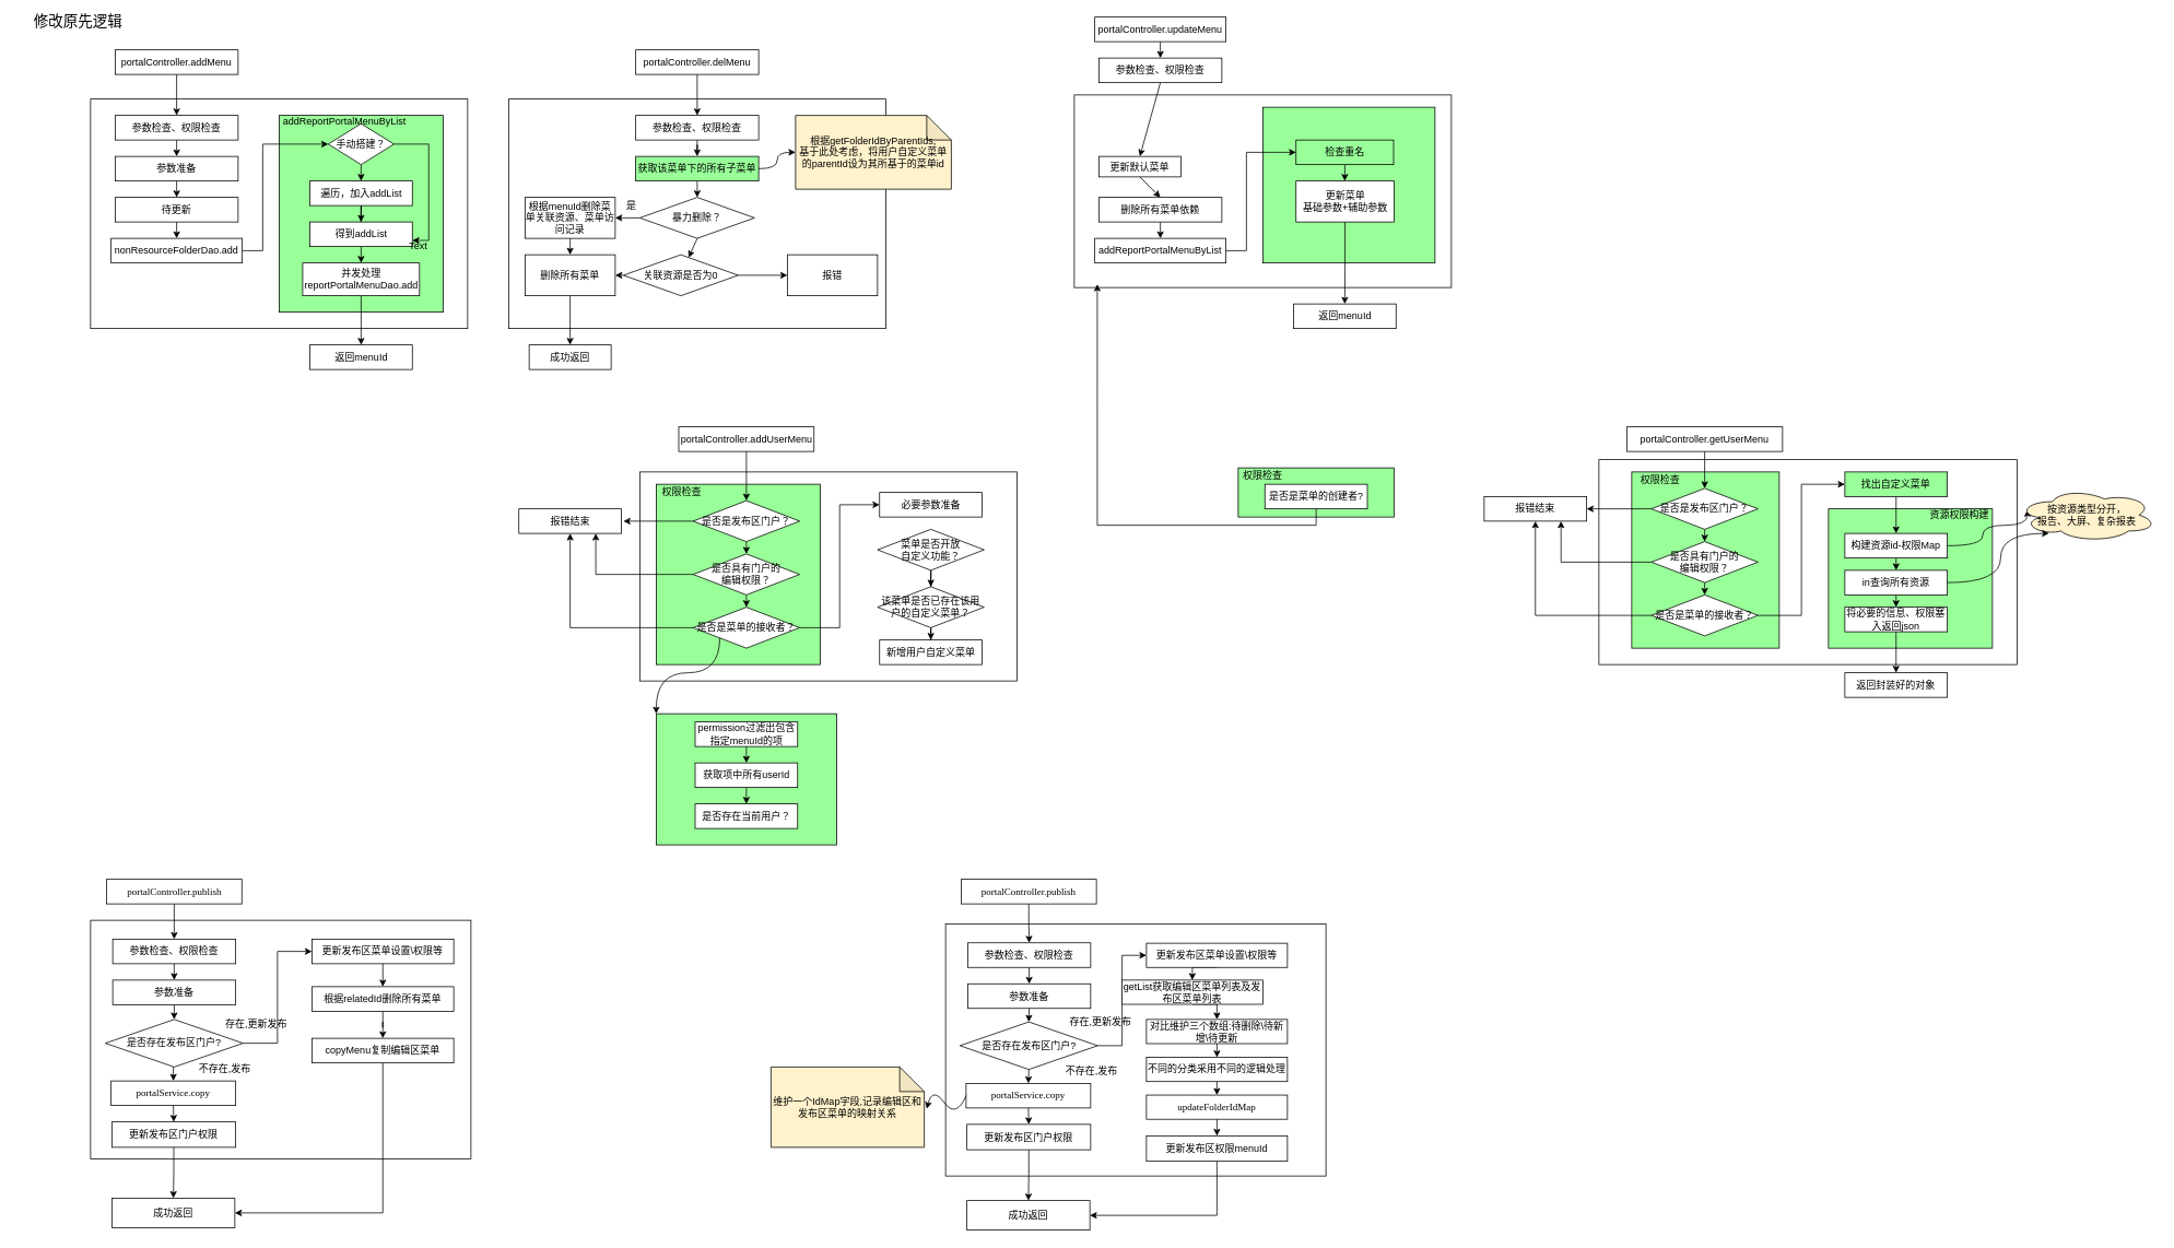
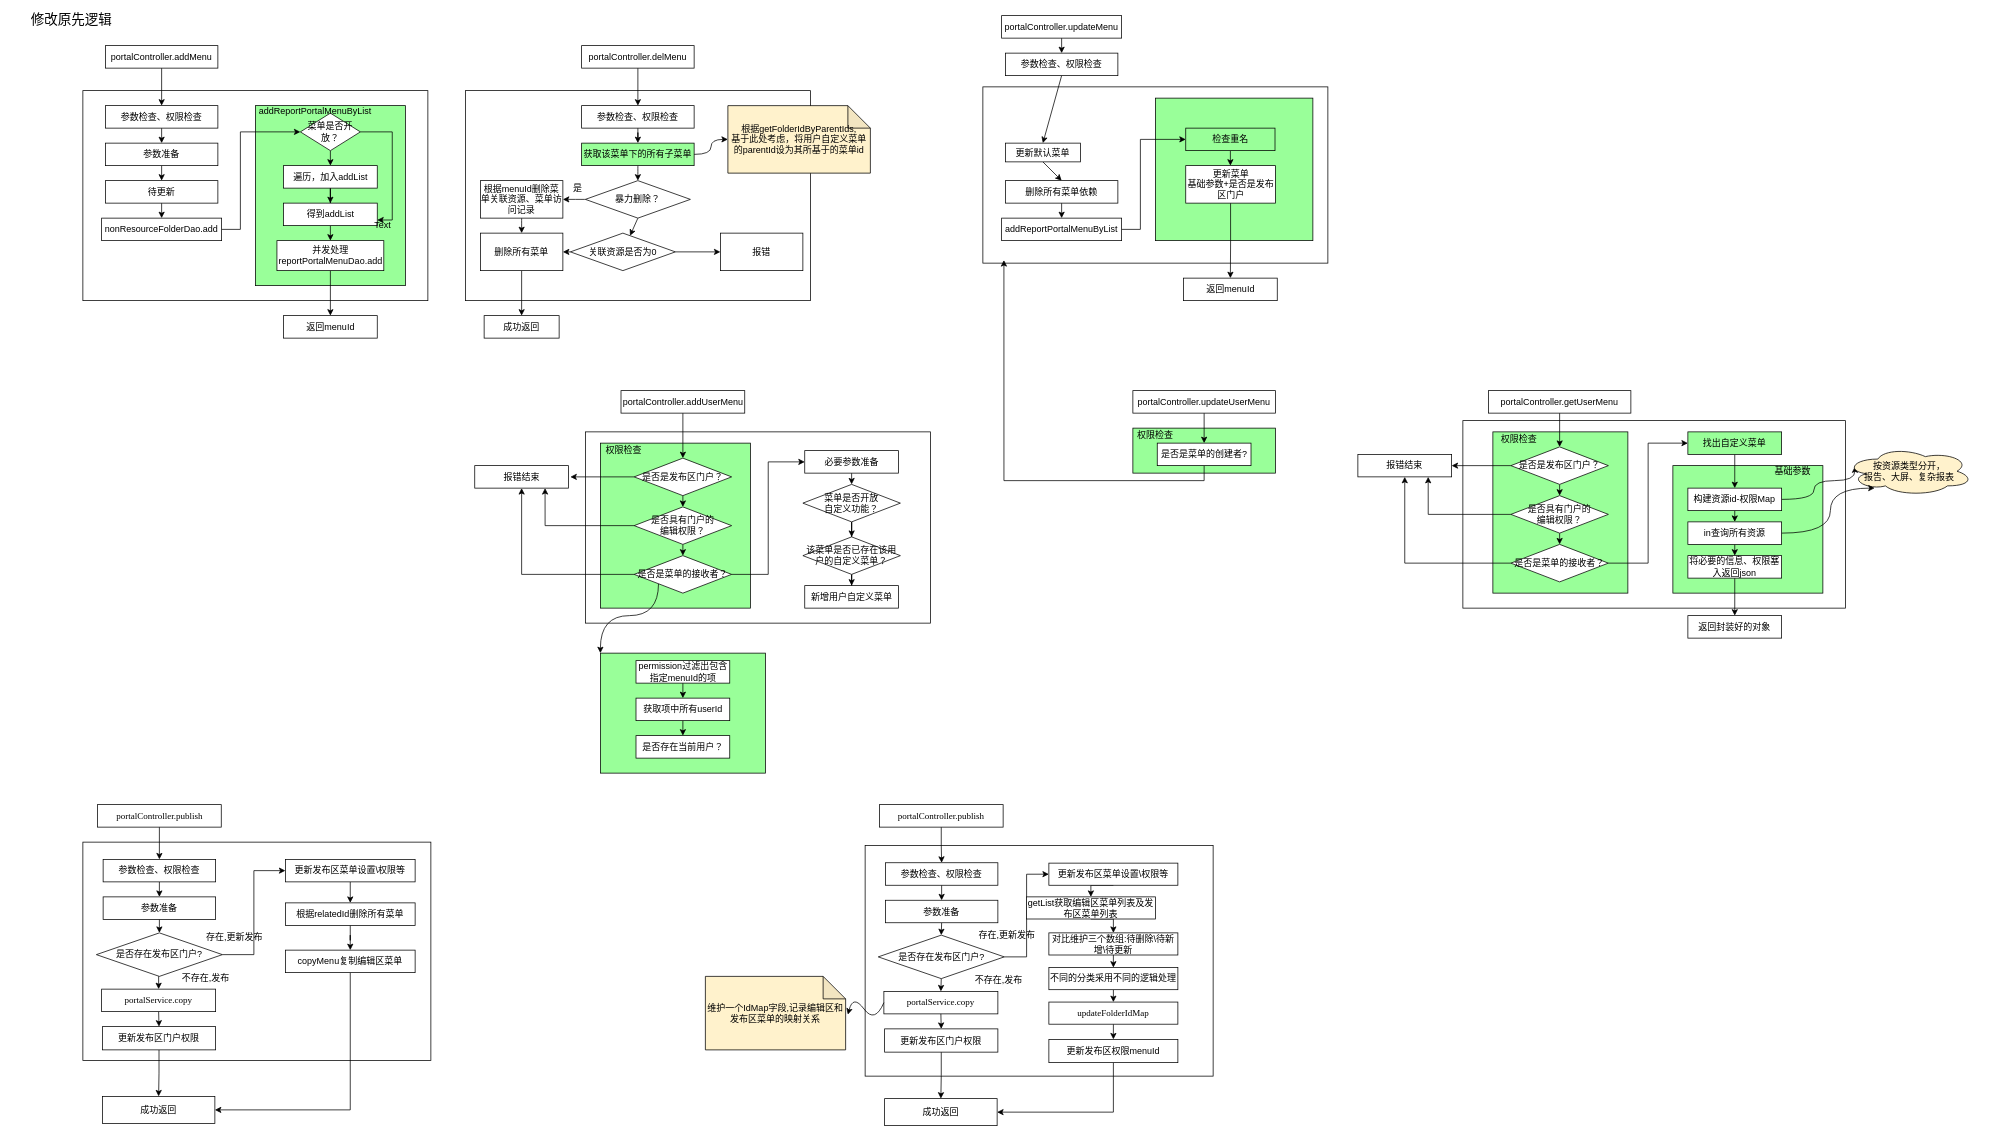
- <mxCell id="28" value="手动搭建？" style="rhombus;whiteSpace=wrap;html=1;" parent="1" vertex="1"><mxGeometry x="400" y="150" width="80" height="50" as="geometry" /></mxCell>
+ <mxCell id="28" value="菜单是否开放？" style="rhombus;whiteSpace=wrap;html=1;" parent="1" vertex="1"><mxGeometry x="400" y="150" width="80" height="50" as="geometry" /></mxCell>
- <mxCell id="72" value="更新菜单&lt;br&gt;基础参数+辅助参数" style="rounded=0;whiteSpace=wrap;html=1;fillColor=#FFFFFF;" parent="1" vertex="1"><mxGeometry x="1580.5" y="220" width="119.5" height="50" as="geometry" /></mxCell>
+ <mxCell id="72" value="更新菜单&lt;br&gt;基础参数+是否是发布区门户" style="rounded=0;whiteSpace=wrap;html=1;fillColor=#FFFFFF;" parent="1" vertex="1"><mxGeometry x="1580.5" y="220" width="119.5" height="50" as="geometry" /></mxCell>
+ <mxCell id="102" value="portalController.updateUserMenu" style="rounded=0;whiteSpace=wrap;html=1;" parent="1" vertex="1"><mxGeometry x="1510" y="520" width="190" height="30" as="geometry" /></mxCell>
+ <mxCell id="101" style="edgeStyle=orthogonalEdgeStyle;rounded=0;orthogonalLoop=1;jettySize=auto;html=1;exitX=0.5;exitY=1;exitDx=0;exitDy=0;entryX=0.5;entryY=0;entryDx=0;entryDy=0;" parent="1" source="102" target="104" edge="1"><mxGeometry relative="1" as="geometry" /></mxCell>
- <mxCell id="121" value="资源权限构建" style="text;html=1;strokeColor=none;fillColor=none;align=center;verticalAlign=middle;whiteSpace=wrap;rounded=0;" parent="1" vertex="1"><mxGeometry x="2340" y="620" width="100" height="15" as="geometry" /></mxCell>
+ <mxCell id="121" value="基础参数" style="text;html=1;strokeColor=none;fillColor=none;align=center;verticalAlign=middle;whiteSpace=wrap;rounded=0;" parent="1" vertex="1"><mxGeometry x="2340" y="620" width="100" height="15" as="geometry" /></mxCell>
+ <mxCell id="98" style="edgeStyle=orthogonalEdgeStyle;rounded=0;orthogonalLoop=1;jettySize=auto;html=1;exitX=0.5;exitY=1;exitDx=0;exitDy=0;entryX=0.5;entryY=0;entryDx=0;entryDy=0;" parent="1" source="99" target="95" edge="1"><mxGeometry relative="1" as="geometry" /></mxCell>
